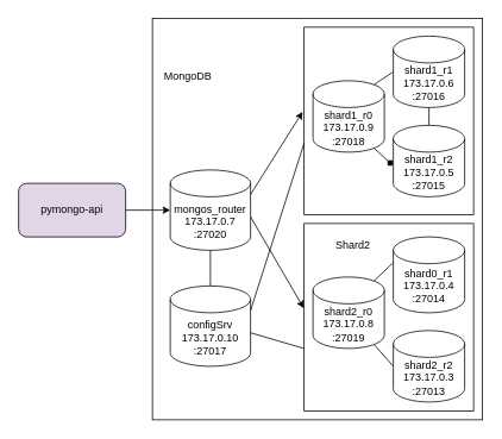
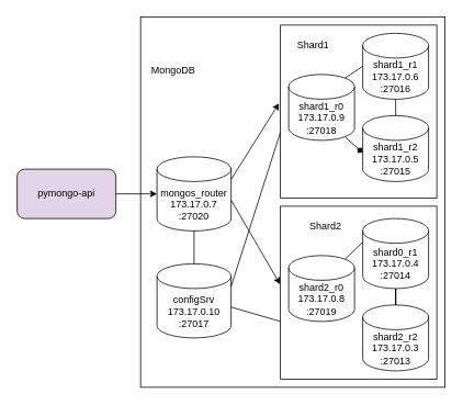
+ <mxCell id="22" value="Shard1" style="text;html=1;align=center;verticalAlign=middle;whiteSpace=wrap;rounded=0;" vertex="1" parent="1"><mxGeometry x="350" y="40" width="60" height="30" as="geometry" /></mxCell>
+ <mxCell id="19" value="" style="edgeStyle=orthogonalEdgeStyle;rounded=0;orthogonalLoop=1;jettySize=auto;html=1;endArrow=none;startFill=0;" edge="1" parent="1" source="20" target="21"><mxGeometry relative="1" as="geometry" /></mxCell>
- <mxCell id="25" style="rounded=0;orthogonalLoop=1;jettySize=auto;html=1;exitX=0;exitY=0.5;exitDx=0;exitDy=0;exitPerimeter=0;entryX=0.855;entryY=1;entryDx=0;entryDy=-4.35;entryPerimeter=0;endArrow=none;startFill=0;" edge="1" parent="1" source="21" target="9"><mxGeometry relative="1" as="geometry" /></mxCell>
